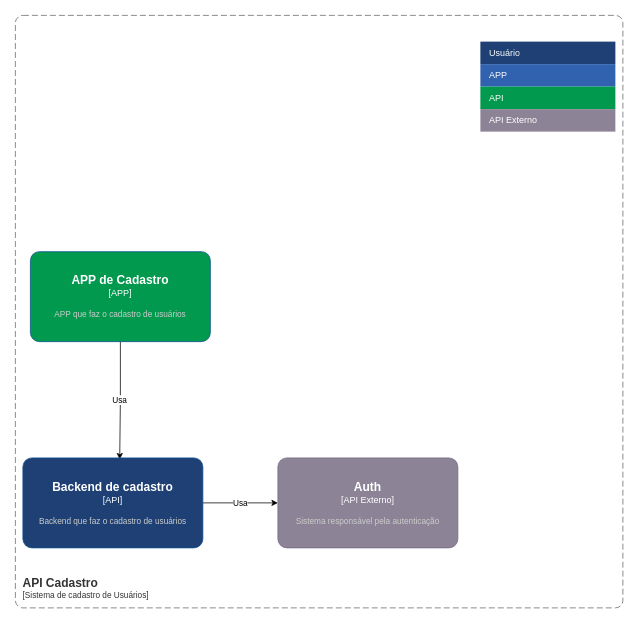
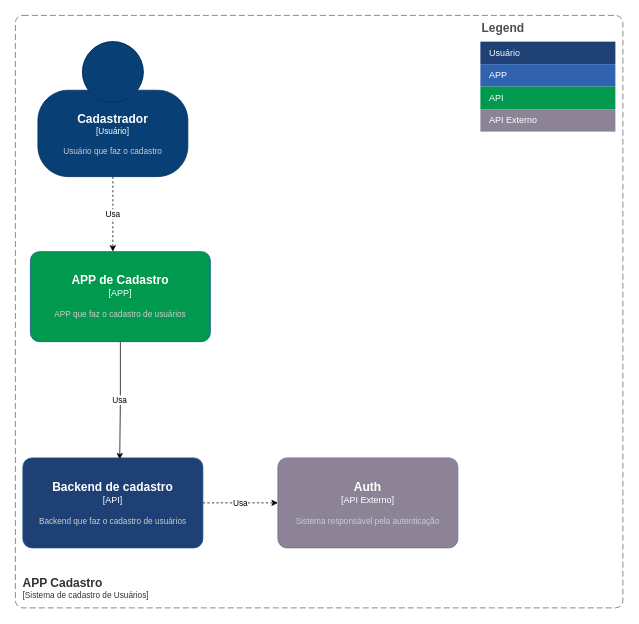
+ <mxCell id="6" value="Legend" style="align=left;fontSize=16;fontStyle=1;strokeColor=none;fillColor=none;fontColor=#4D4D4D;spacingTop=-8;resizable=0;" vertex="1" parent="1"><mxGeometry x="640" y="25" width="180" height="30" as="geometry" /></mxCell>
+ <mxCell id="3" value="&lt;font style=&quot;font-size: 16px&quot;&gt;&lt;b&gt;Cadastrador&lt;/b&gt;&lt;/font&gt;&lt;div&gt;[Usuário]&lt;/div&gt;&lt;br&gt;&lt;div&gt;&lt;font style=&quot;font-size: 11px&quot;&gt;&lt;font color=&quot;#cccccc&quot;&gt;Usuário que faz o cadastro&lt;/font&gt;&lt;/div&gt;" style="html=1;fontSize=11;dashed=0;whiteSpace=wrap;fillColor=#083F75;strokeColor=#06315C;fontColor=#ffffff;shape=mxgraph.c4.person2;align=center;metaEdit=1;points=[[0.5,0,0],[1,0.5,0],[1,0.75,0],[0.75,1,0],[0.5,1,0],[0.25,1,0],[0,0.75,0],[0,0.5,0]];resizable=0;" vertex="1" parent="1"><mxGeometry x="50" y="55" width="200" height="180" as="geometry" /></mxCell>
+ <mxCell id="2" value="Usa" style="edgeStyle=orthogonalEdgeStyle;rounded=0;orthogonalLoop=1;jettySize=auto;html=1;entryX=0.458;entryY=0;entryDx=0;entryDy=0;entryPerimeter=0;dashed=1;" edge="1" parent="1" source="3" target="5"><mxGeometry relative="1" as="geometry" /></mxCell>
- <mxCell id="12" value="Usa" style="edgeStyle=orthogonalEdgeStyle;rounded=0;orthogonalLoop=1;jettySize=auto;html=1;entryX=0;entryY=0.5;entryDx=0;entryDy=0;entryPerimeter=0;dashed=0;" edge="1" parent="1" source="13" target="14"><mxGeometry relative="1" as="geometry" /></mxCell>
+ <mxCell id="12" value="Usa" style="edgeStyle=orthogonalEdgeStyle;rounded=0;orthogonalLoop=1;jettySize=auto;html=1;entryX=0;entryY=0.5;entryDx=0;entryDy=0;entryPerimeter=0;dashed=1;" edge="1" parent="1" source="13" target="14"><mxGeometry relative="1" as="geometry" /></mxCell>
- <mxCell id="15" value="&lt;font style=&quot;font-size: 16px&quot;&gt;&lt;b&gt;&lt;div style=&quot;text-align: left&quot;&gt;API Cadastro&lt;/div&gt;&lt;/b&gt;&lt;/font&gt;&lt;div style=&quot;text-align: left&quot;&gt;[Sistema de cadastro de Usuários]&lt;/div&gt;" style="rounded=1;fontSize=11;whiteSpace=wrap;html=1;dashed=1;arcSize=20;fillColor=none;strokeColor=#666666;fontColor=#333333;labelBackgroundColor=none;align=left;verticalAlign=bottom;labelBorderColor=none;spacingTop=0;spacing=10;dashPattern=8 4;metaEdit=1;rotatable=0;perimeter=rectanglePerimeter;noLabel=0;labelPadding=0;allowArrows=0;connectable=0;expand=0;recursiveResize=0;editable=1;pointerEvents=0;absoluteArcSize=1;points=[[0.25,0,0],[0.5,0,0],[0.75,0,0],[1,0.25,0],[1,0.5,0],[1,0.75,0],[0.75,1,0],[0.5,1,0],[0.25,1,0],[0,0.75,0],[0,0.5,0],[0,0.25,0]];" vertex="1" parent="1"><mxGeometry x="20" y="20" width="810" height="790" as="geometry" /></mxCell>
+ <mxCell id="15" value="&lt;font style=&quot;font-size: 16px&quot;&gt;&lt;b&gt;&lt;div style=&quot;text-align: left&quot;&gt;APP Cadastro&lt;/div&gt;&lt;/b&gt;&lt;/font&gt;&lt;div style=&quot;text-align: left&quot;&gt;[Sistema de cadastro de Usuários]&lt;/div&gt;" style="rounded=1;fontSize=11;whiteSpace=wrap;html=1;dashed=1;arcSize=20;fillColor=none;strokeColor=#666666;fontColor=#333333;labelBackgroundColor=none;align=left;verticalAlign=bottom;labelBorderColor=none;spacingTop=0;spacing=10;dashPattern=8 4;metaEdit=1;rotatable=0;perimeter=rectanglePerimeter;noLabel=0;labelPadding=0;allowArrows=0;connectable=0;expand=0;recursiveResize=0;editable=1;pointerEvents=0;absoluteArcSize=1;points=[[0.25,0,0],[0.5,0,0],[0.75,0,0],[1,0.25,0],[1,0.5,0],[1,0.75,0],[0.75,1,0],[0.5,1,0],[0.25,1,0],[0,0.75,0],[0,0.5,0],[0,0.25,0]];" vertex="1" parent="1"><mxGeometry x="20" y="20" width="810" height="790" as="geometry" /></mxCell>
